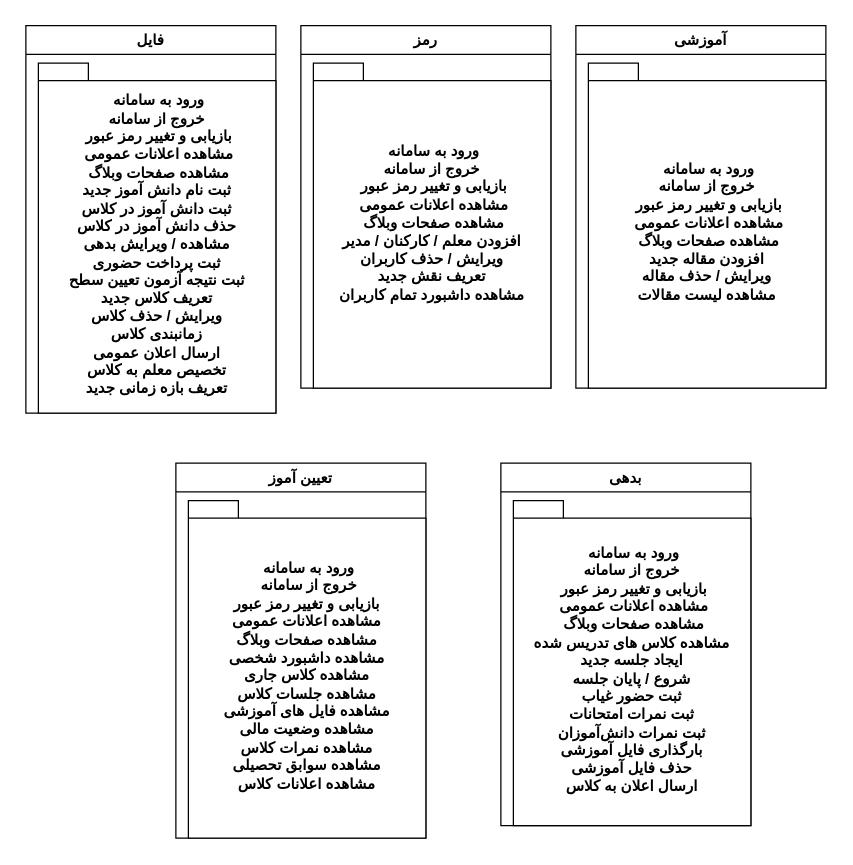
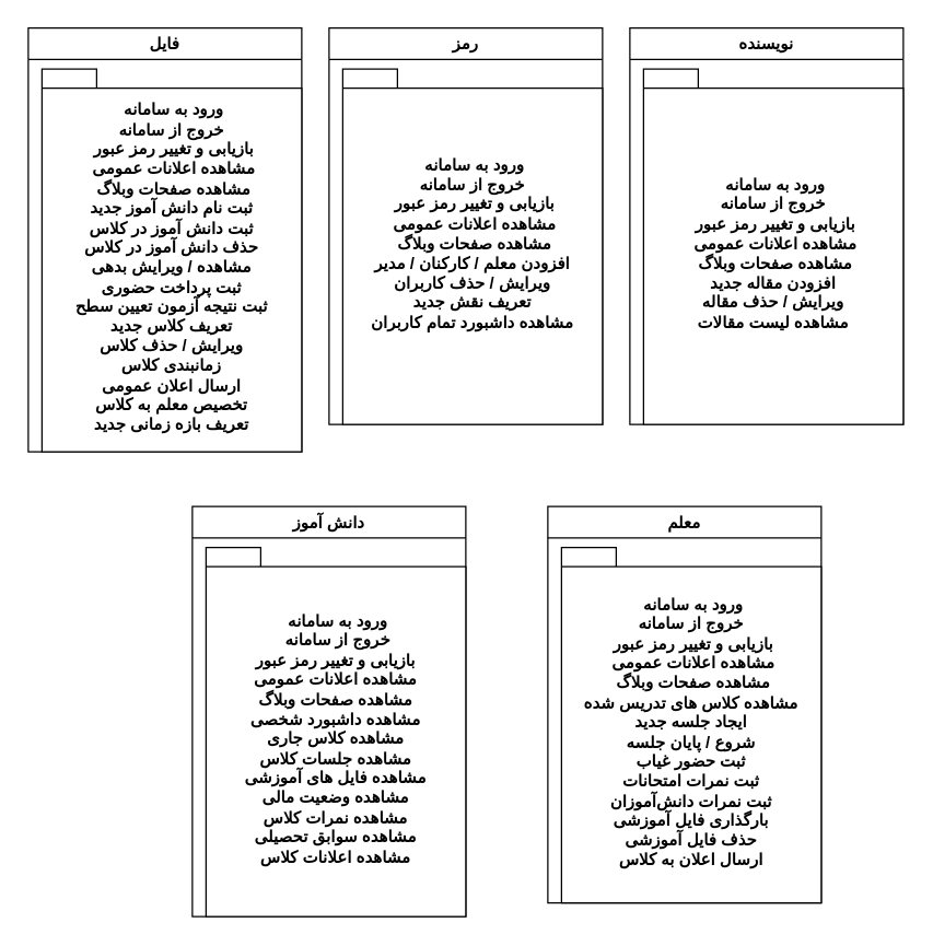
- <mxCell id="10" value="آموزشی" style="swimlane;whiteSpace=wrap;html=1;" parent="1" vertex="1"><mxGeometry x="460" y="20" width="200" height="290" as="geometry" /></mxCell>
+ <mxCell id="10" value="نویسنده" style="swimlane;whiteSpace=wrap;html=1;" parent="1" vertex="1"><mxGeometry x="460" y="20" width="200" height="290" as="geometry" /></mxCell>
- <mxCell id="2" value="تعیین آموز" style="swimlane;whiteSpace=wrap;html=1;" parent="1" vertex="1"><mxGeometry x="140" y="370" width="200" height="300" as="geometry" /></mxCell>
+ <mxCell id="2" value="دانش آموز" style="swimlane;whiteSpace=wrap;html=1;" parent="1" vertex="1"><mxGeometry x="140" y="370" width="200" height="300" as="geometry" /></mxCell>
- <mxCell id="4" value="بدهی" style="swimlane;whiteSpace=wrap;html=1;" parent="1" vertex="1"><mxGeometry x="400" y="370" width="200" height="290" as="geometry" /></mxCell>
+ <mxCell id="4" value="معلم" style="swimlane;whiteSpace=wrap;html=1;" parent="1" vertex="1"><mxGeometry x="400" y="370" width="200" height="290" as="geometry" /></mxCell>
